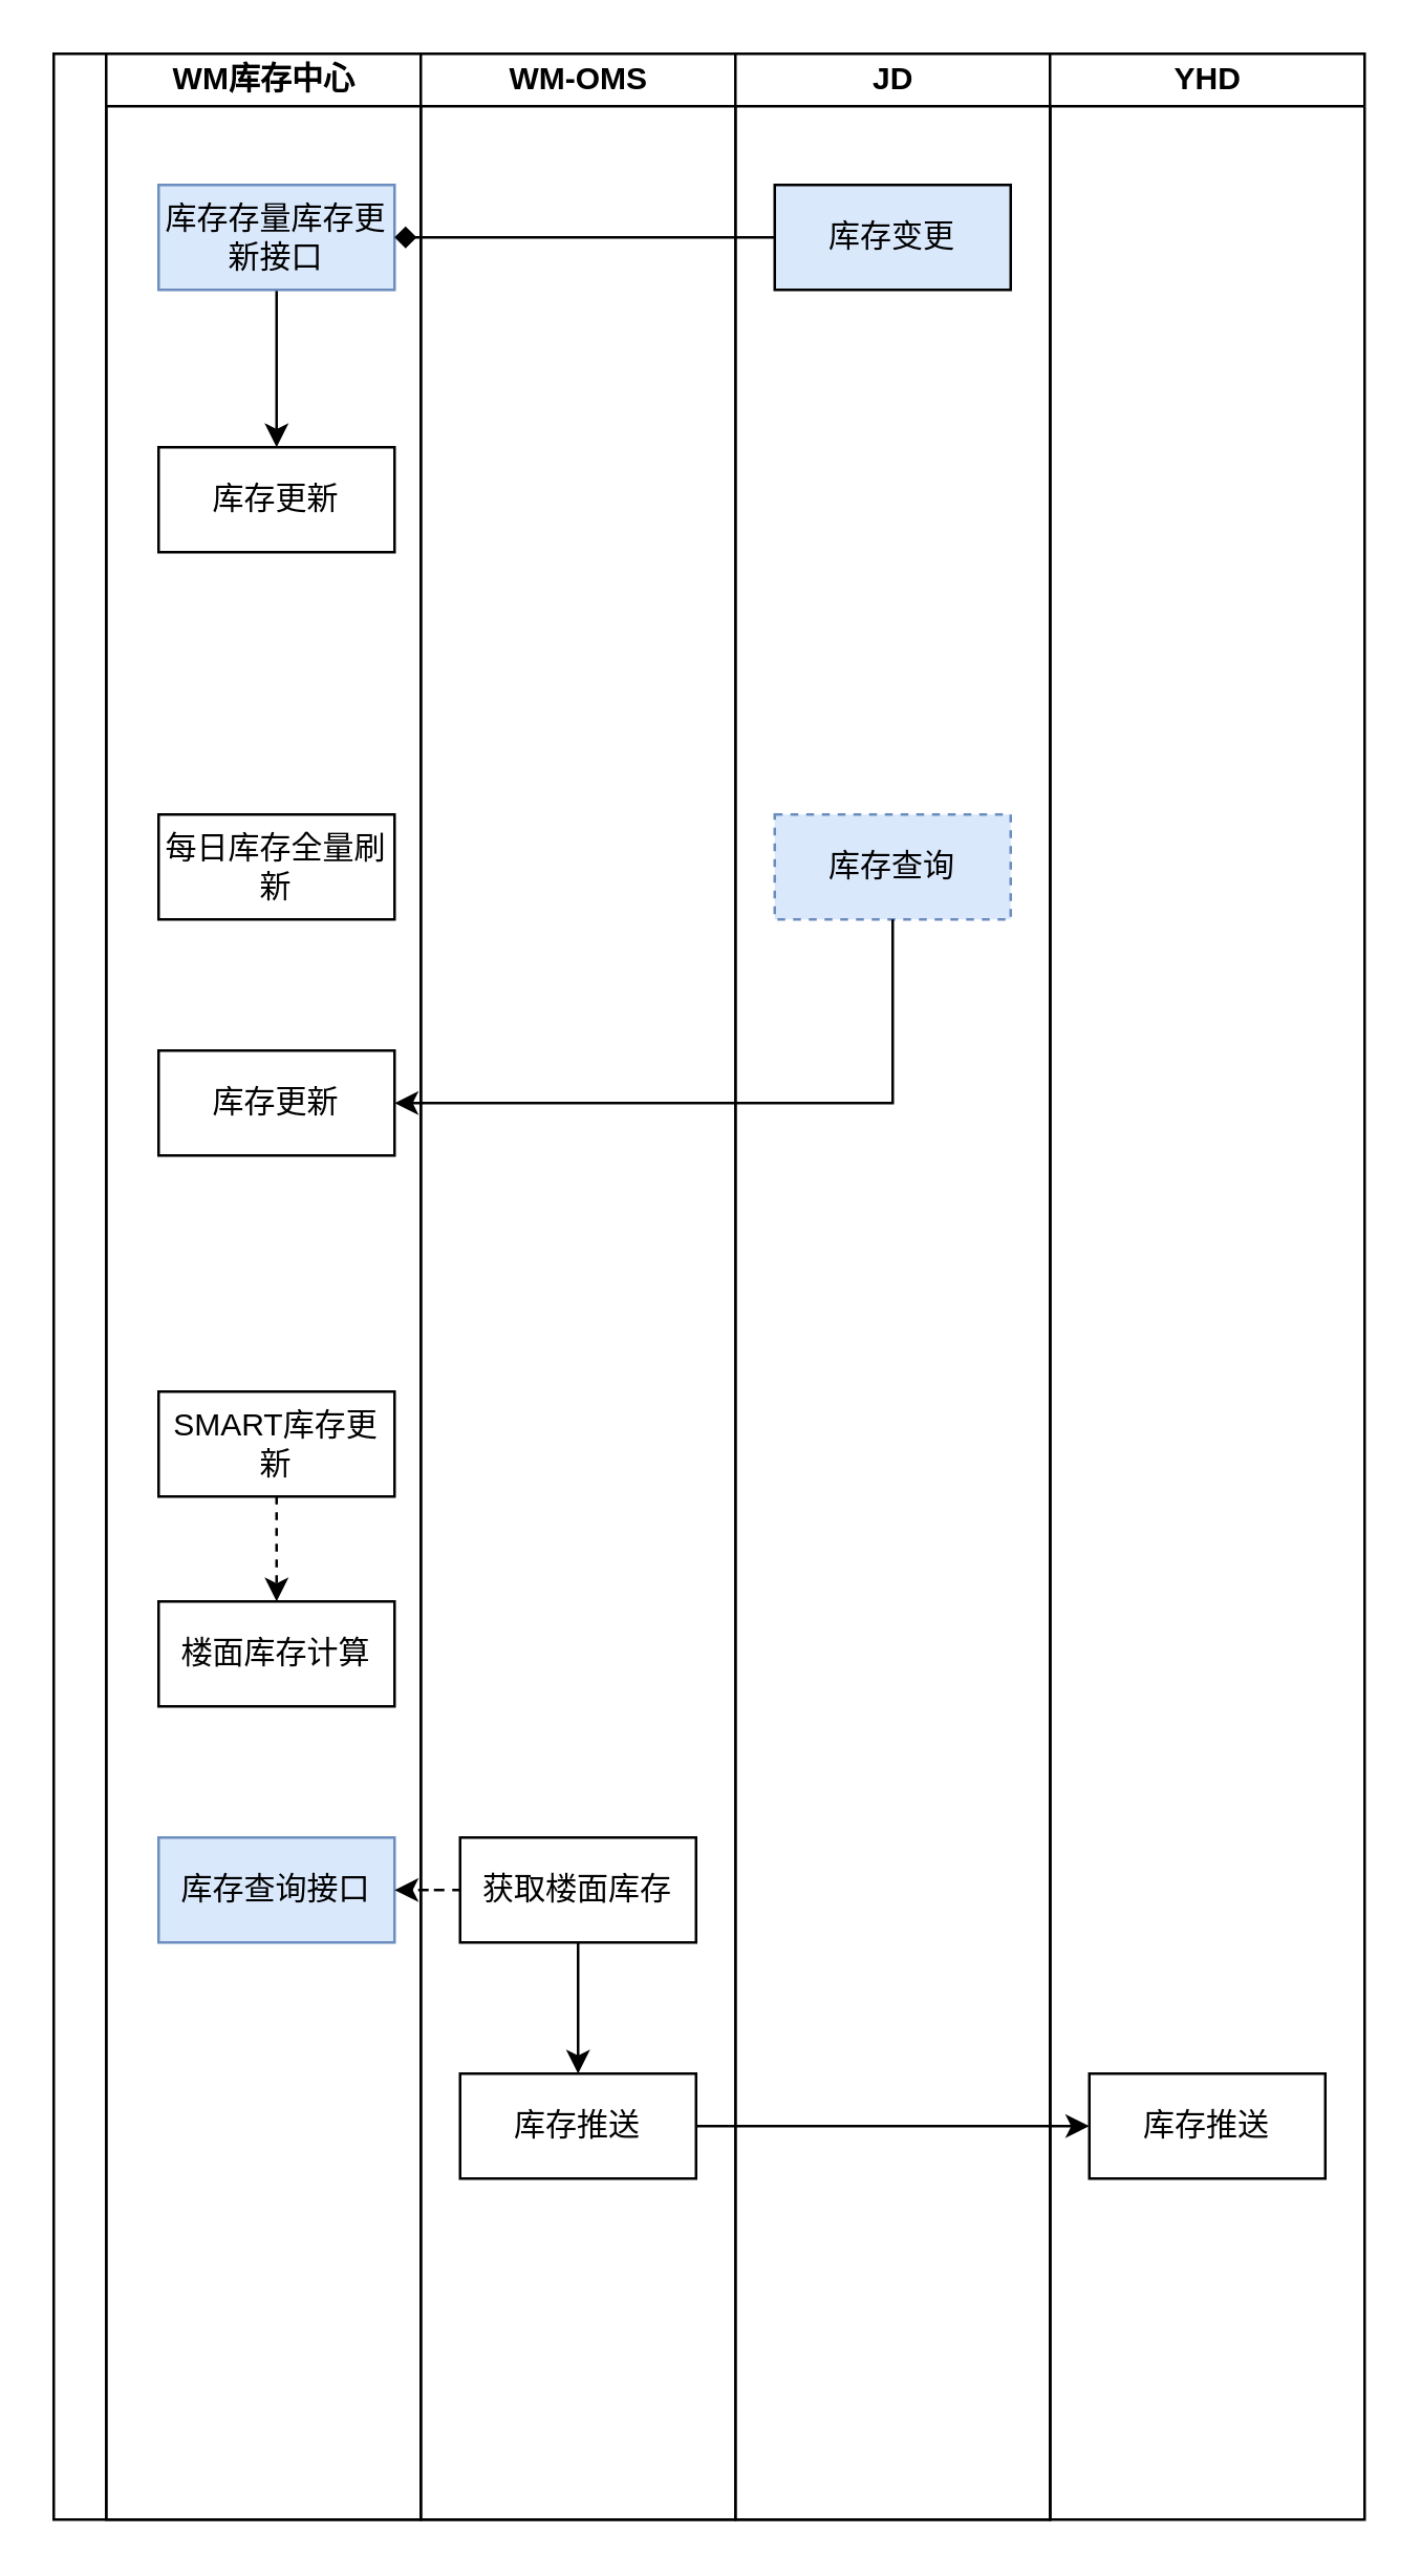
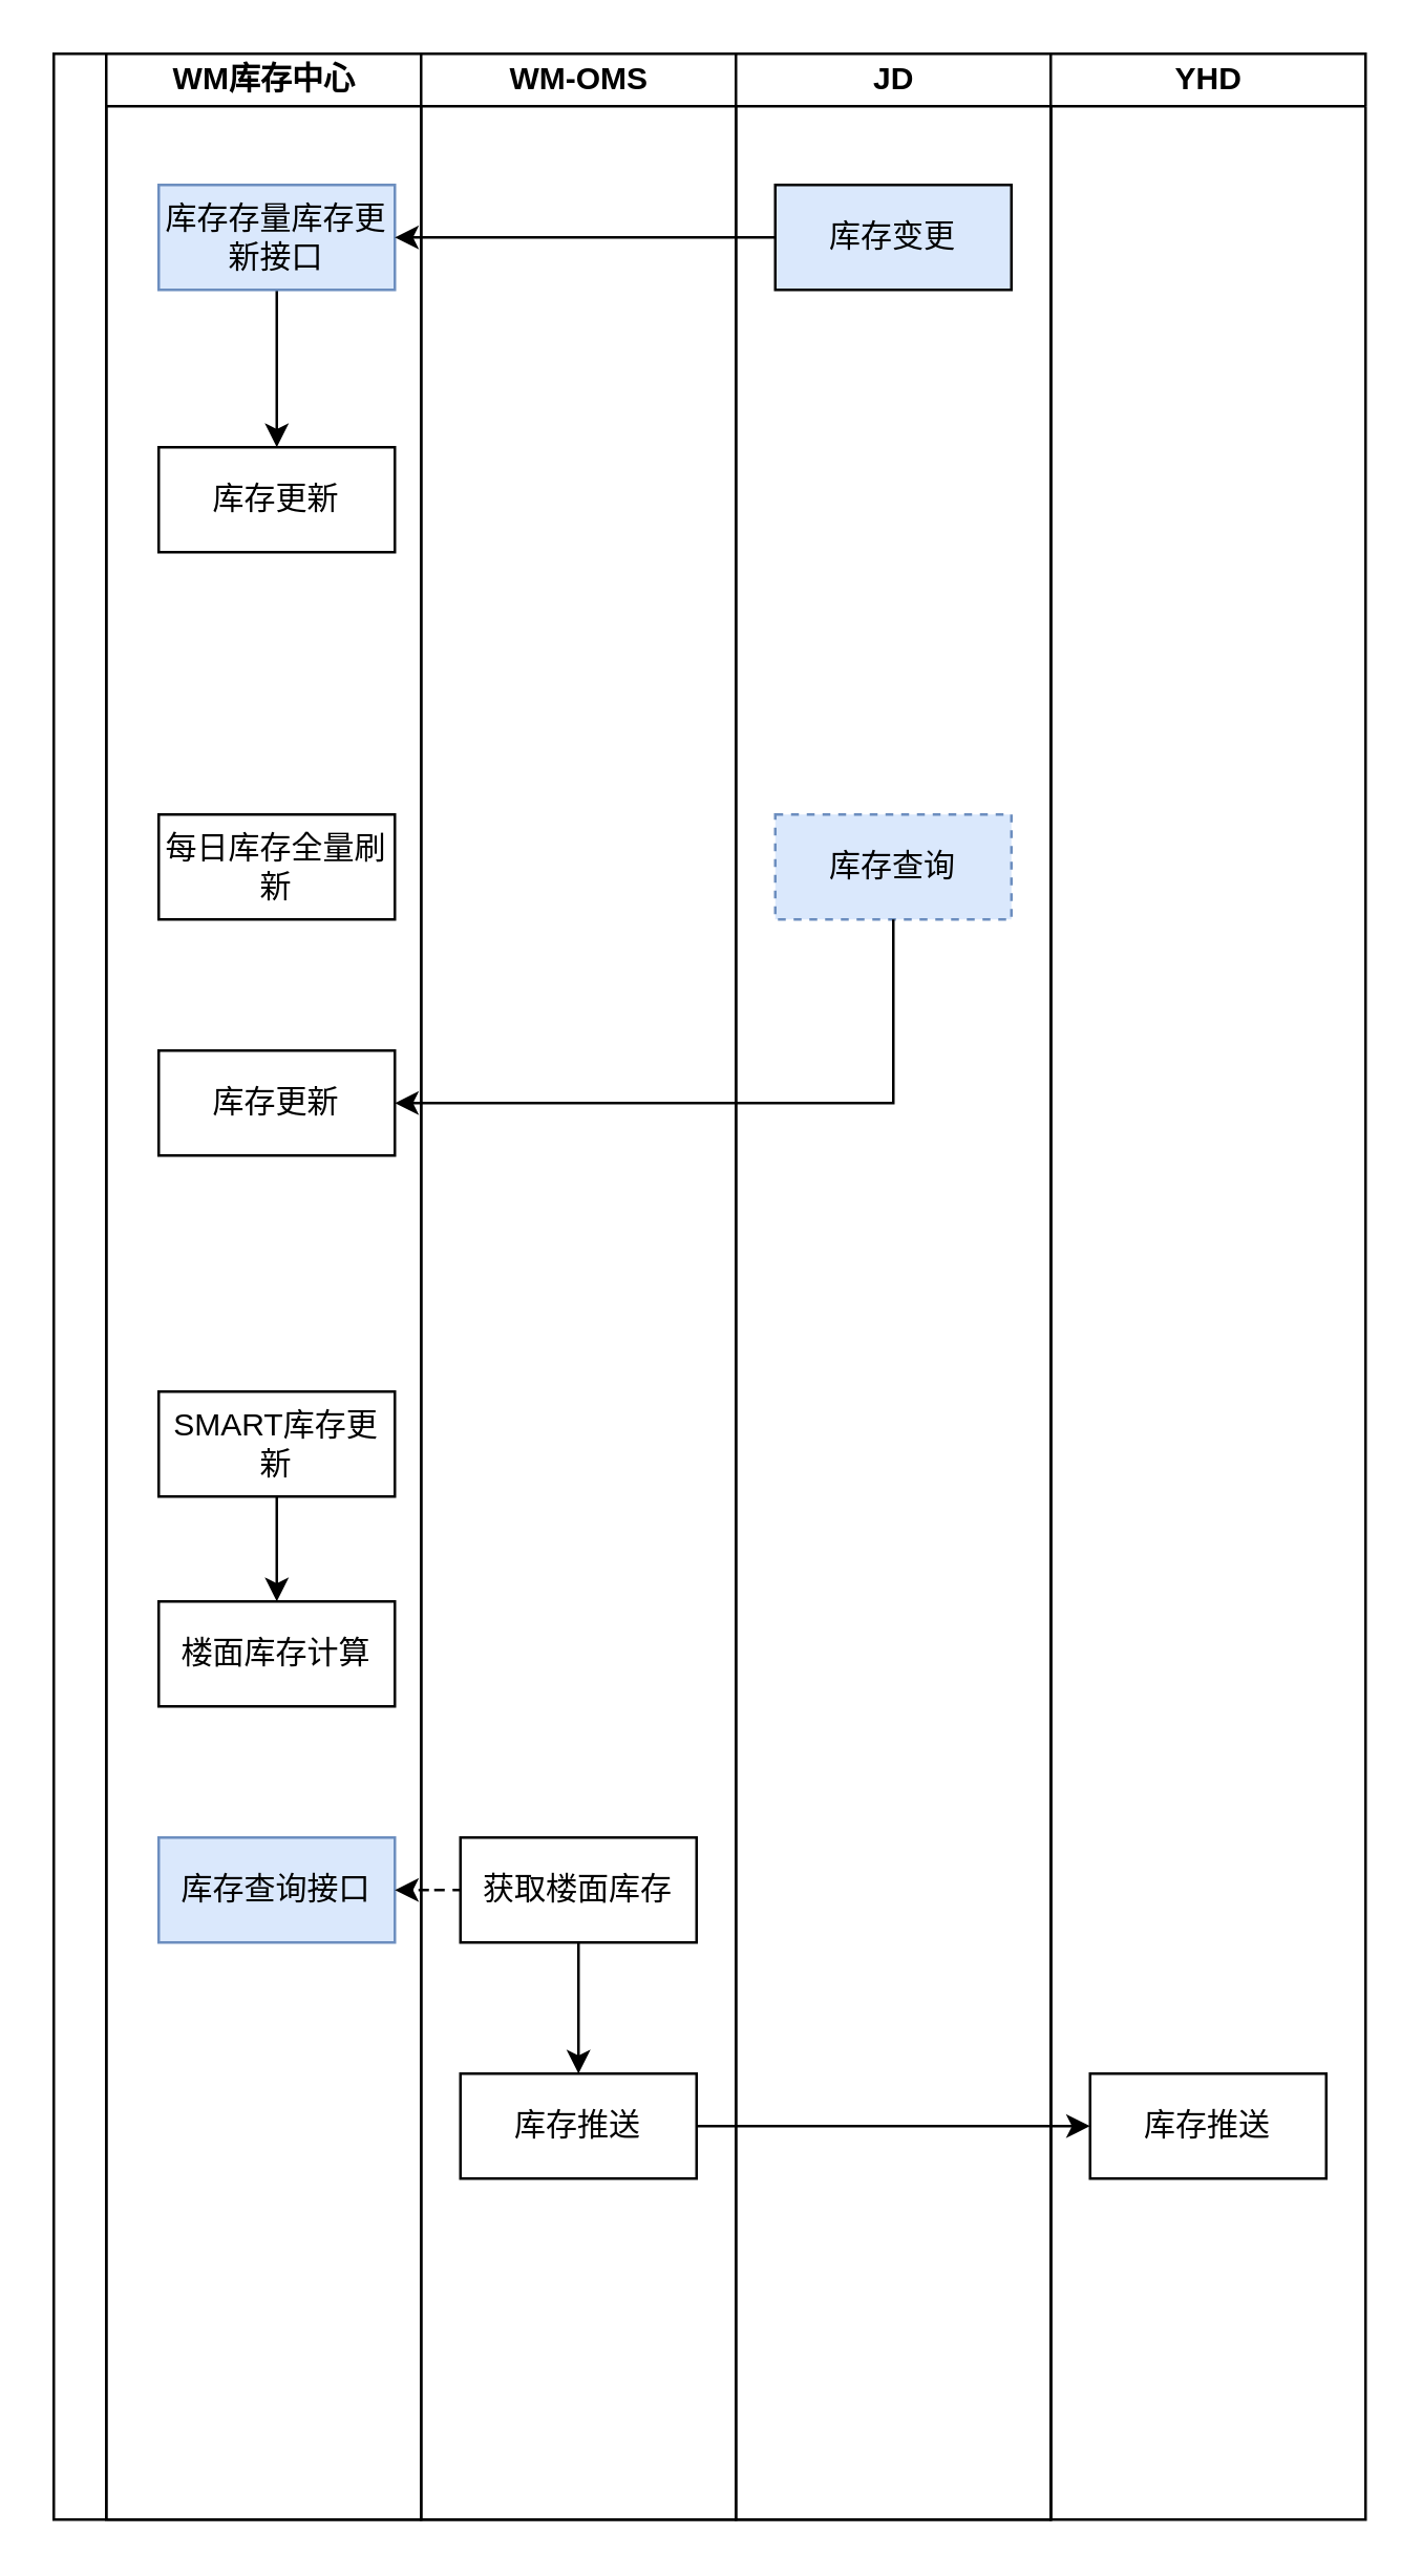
- <mxCell id="21" style="edgeStyle=orthogonalEdgeStyle;rounded=0;orthogonalLoop=1;jettySize=auto;html=1;endArrow=diamond;" edge="1" parent="2" source="19" target="5"><mxGeometry relative="1" as="geometry" /></mxCell>
+ <mxCell id="21" style="edgeStyle=orthogonalEdgeStyle;rounded=0;orthogonalLoop=1;jettySize=auto;html=1;" edge="1" parent="2" source="19" target="5"><mxGeometry relative="1" as="geometry" /></mxCell>
- <mxCell id="7" style="edgeStyle=orthogonalEdgeStyle;rounded=0;orthogonalLoop=1;jettySize=auto;html=1;entryX=0.5;entryY=0;entryDx=0;entryDy=0;dashed=1;" edge="1" parent="3" source="8" target="9"><mxGeometry relative="1" as="geometry" /></mxCell>
+ <mxCell id="7" style="edgeStyle=orthogonalEdgeStyle;rounded=0;orthogonalLoop=1;jettySize=auto;html=1;entryX=0.5;entryY=0;entryDx=0;entryDy=0;" edge="1" parent="3" source="8" target="9"><mxGeometry relative="1" as="geometry" /></mxCell>
